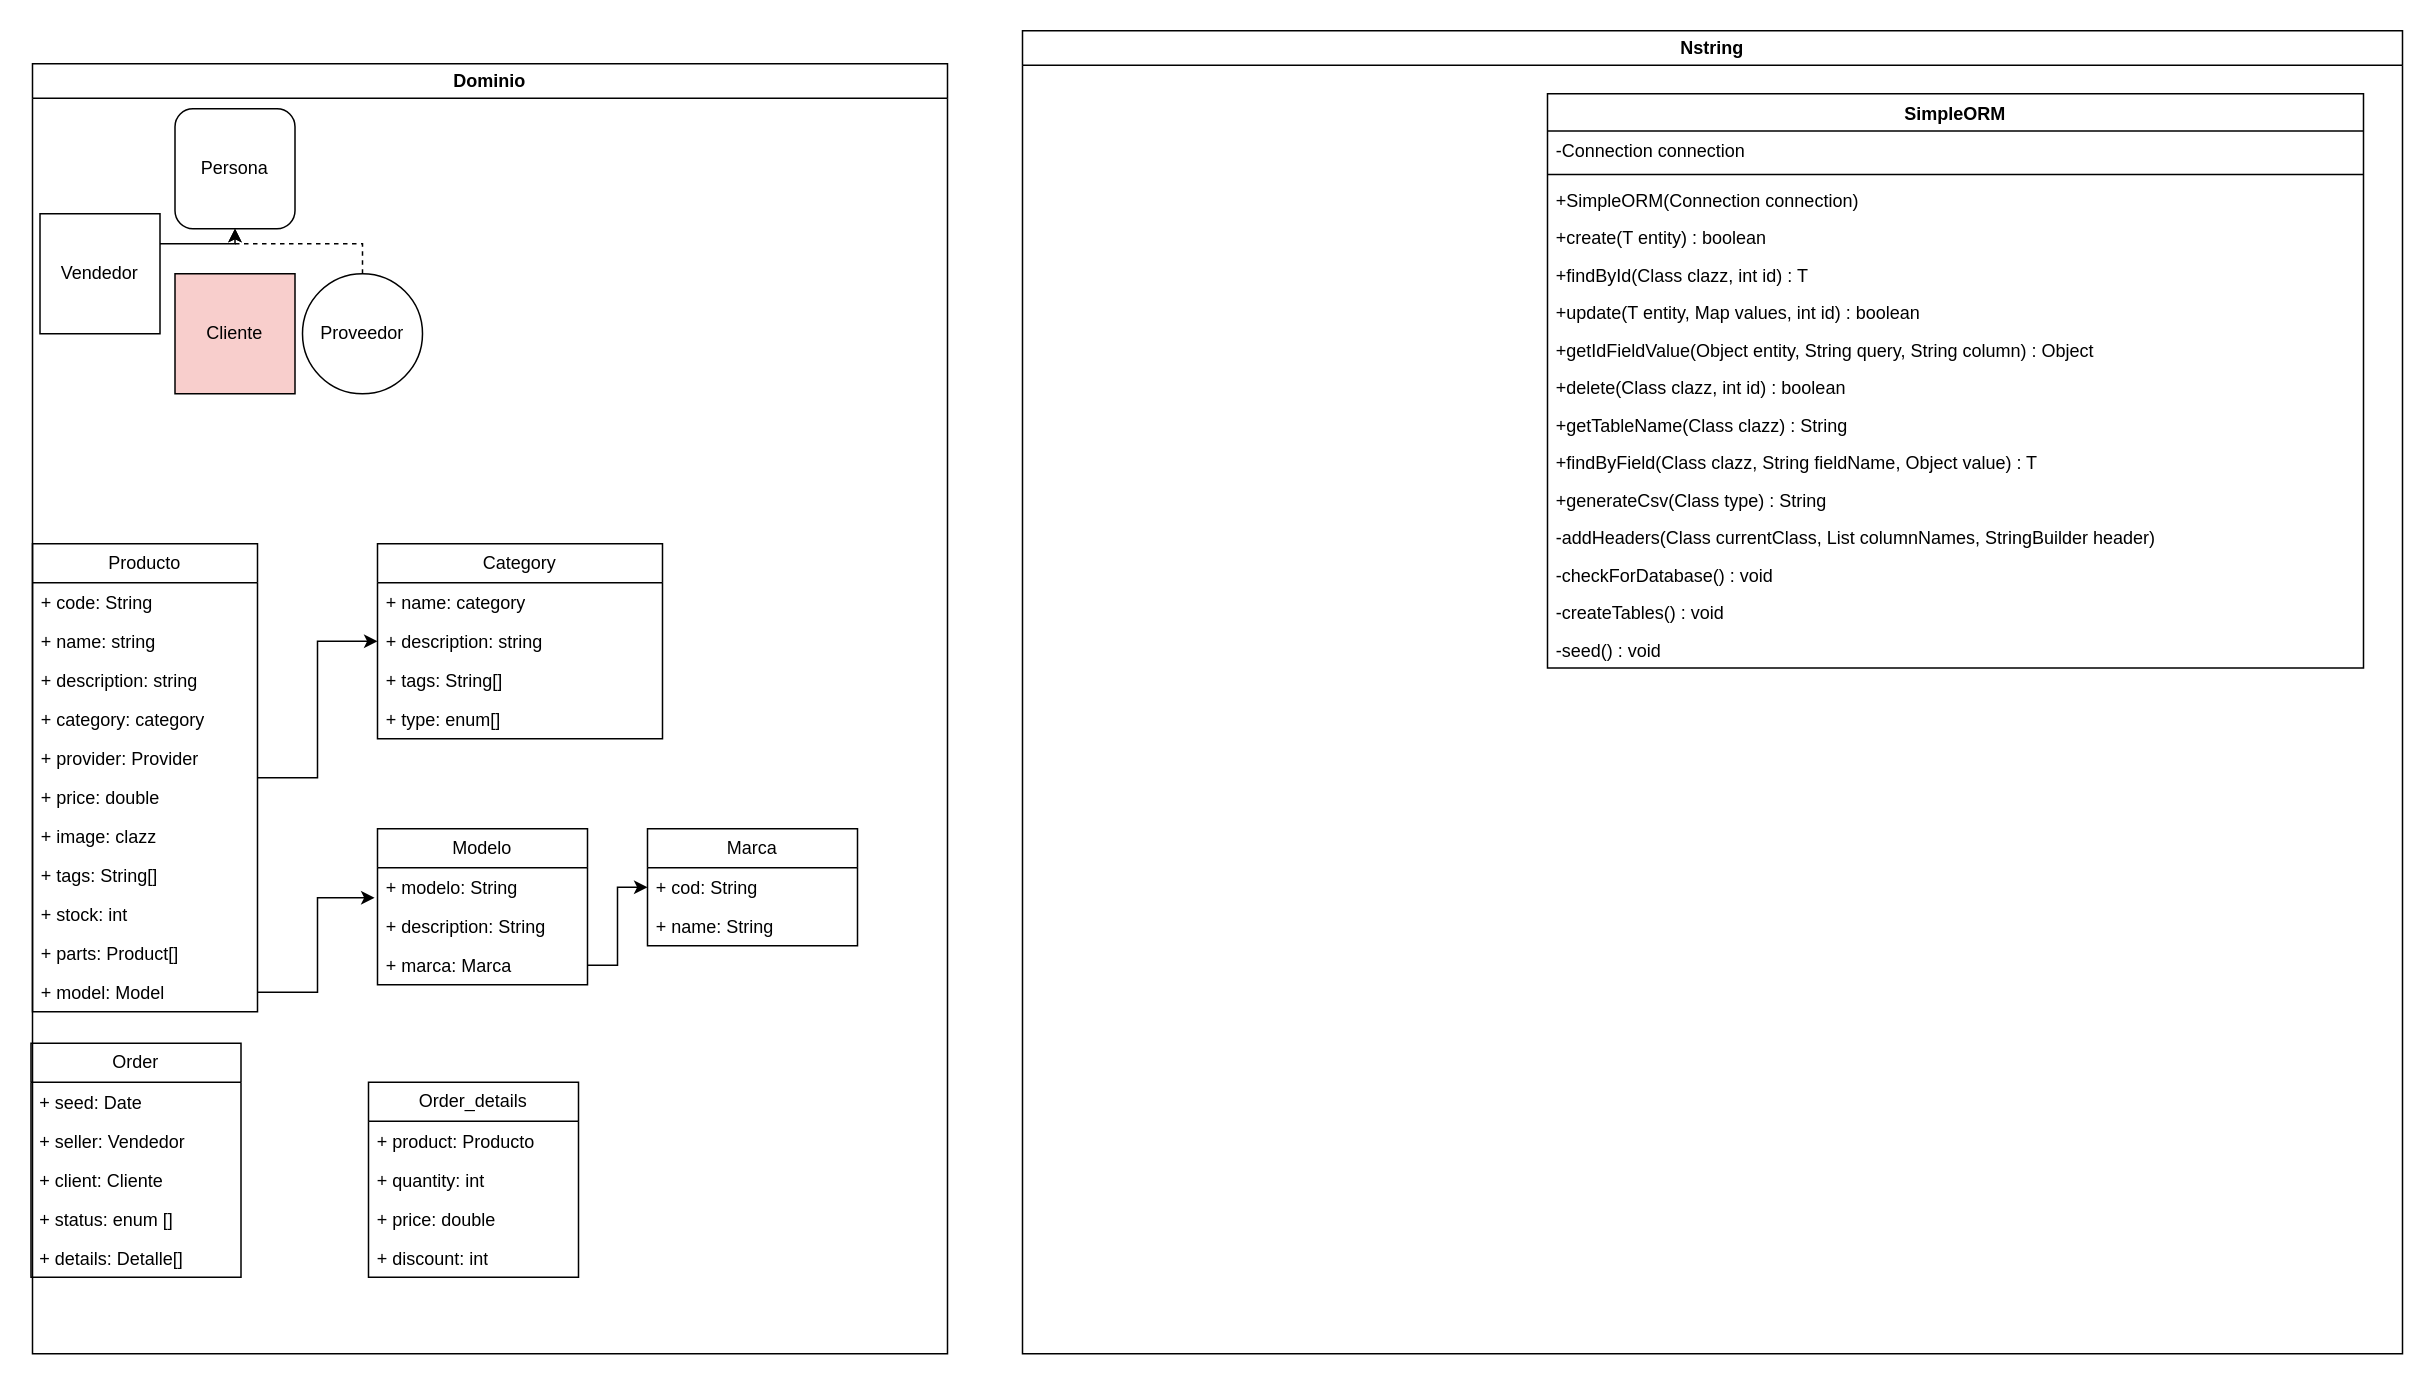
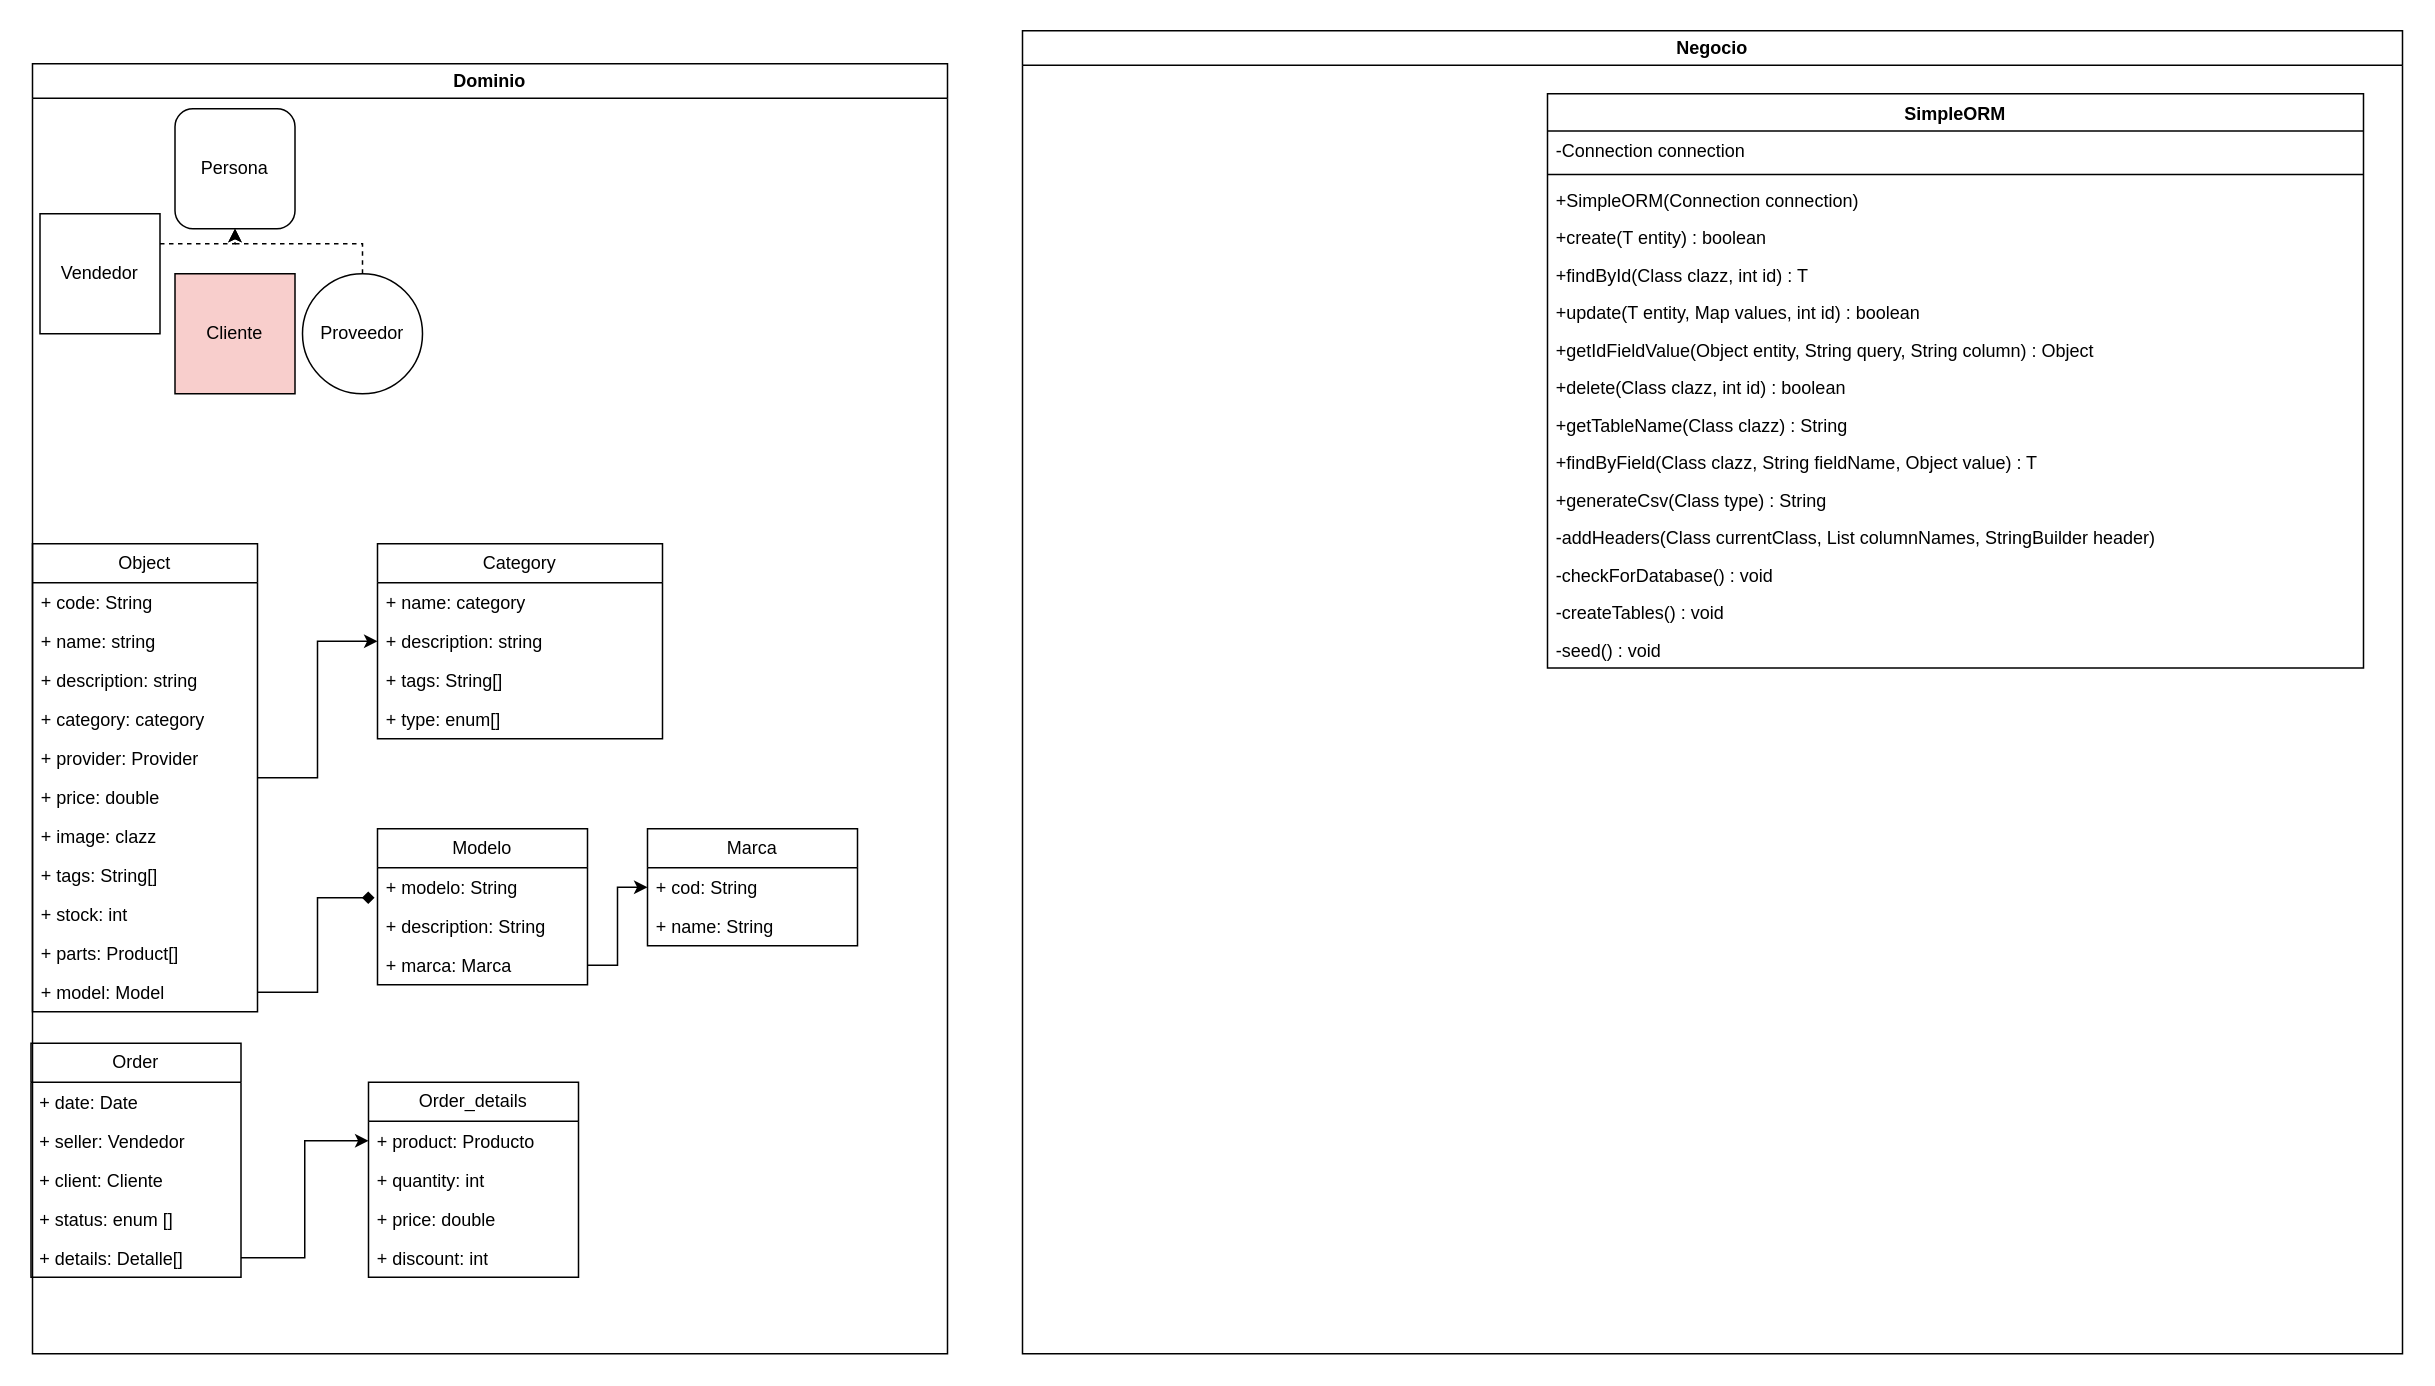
- <mxCell id="9" value="N&lt;span style=&quot;background-color: initial;&quot;&gt;string&lt;/span&gt;" style="swimlane;whiteSpace=wrap;html=1;" parent="1" vertex="1"><mxGeometry x="681" y="20" width="920" height="882" as="geometry" /></mxCell>
+ <mxCell id="9" value="N&lt;span style=&quot;background-color: initial;&quot;&gt;egocio&lt;/span&gt;" style="swimlane;whiteSpace=wrap;html=1;" parent="1" vertex="1"><mxGeometry x="681" y="20" width="920" height="882" as="geometry" /></mxCell>
- <mxCell id="4" style="edgeStyle=orthogonalEdgeStyle;rounded=0;orthogonalLoop=1;jettySize=auto;html=1;entryX=0.5;entryY=1;entryDx=0;entryDy=0;dashed=0;" parent="2" source="5" target="3" edge="1"><mxGeometry relative="1" as="geometry"><Array as="points"><mxPoint x="50" y="120" /><mxPoint x="135" y="120" /></Array></mxGeometry></mxCell>
+ <mxCell id="4" style="edgeStyle=orthogonalEdgeStyle;rounded=0;orthogonalLoop=1;jettySize=auto;html=1;entryX=0.5;entryY=1;entryDx=0;entryDy=0;dashed=1;" parent="2" source="5" target="3" edge="1"><mxGeometry relative="1" as="geometry"><Array as="points"><mxPoint x="50" y="120" /><mxPoint x="135" y="120" /></Array></mxGeometry></mxCell>
- <mxCell id="27" value="Producto" style="swimlane;fontStyle=0;childLayout=stackLayout;horizontal=1;startSize=26;fillColor=none;horizontalStack=0;resizeParent=1;resizeParentMax=0;resizeLast=0;collapsible=1;marginBottom=0;whiteSpace=wrap;html=1;" parent="1" vertex="1"><mxGeometry x="21" y="362" width="150" height="312" as="geometry" /></mxCell>
+ <mxCell id="27" value="Object" style="swimlane;fontStyle=0;childLayout=stackLayout;horizontal=1;startSize=26;fillColor=none;horizontalStack=0;resizeParent=1;resizeParentMax=0;resizeLast=0;collapsible=1;marginBottom=0;whiteSpace=wrap;html=1;" parent="1" vertex="1"><mxGeometry x="21" y="362" width="150" height="312" as="geometry" /></mxCell>
- <mxCell id="48" style="edgeStyle=orthogonalEdgeStyle;rounded=0;orthogonalLoop=1;jettySize=auto;html=1;entryX=-0.014;entryY=0.769;entryDx=0;entryDy=0;entryPerimeter=0;" parent="1" source="38" target="45" edge="1"><mxGeometry relative="1" as="geometry"><mxPoint x="251" y="661" as="targetPoint" /></mxGeometry></mxCell>
+ <mxCell id="48" style="edgeStyle=orthogonalEdgeStyle;rounded=0;orthogonalLoop=1;jettySize=auto;html=1;entryX=-0.014;entryY=0.769;entryDx=0;entryDy=0;entryPerimeter=0;endArrow=diamond;" parent="1" source="38" target="45" edge="1"><mxGeometry relative="1" as="geometry"><mxPoint x="251" y="661" as="targetPoint" /></mxGeometry></mxCell>
- <mxCell id="54" value="+ seed: Date" style="text;strokeColor=none;fillColor=none;align=left;verticalAlign=top;spacingLeft=4;spacingRight=4;overflow=hidden;rotatable=0;points=[[0,0.5],[1,0.5]];portConstraint=eastwest;whiteSpace=wrap;html=1;" parent="53" vertex="1"><mxGeometry y="26" width="140" height="26" as="geometry" /></mxCell>
+ <mxCell id="54" value="+ date: Date" style="text;strokeColor=none;fillColor=none;align=left;verticalAlign=top;spacingLeft=4;spacingRight=4;overflow=hidden;rotatable=0;points=[[0,0.5],[1,0.5]];portConstraint=eastwest;whiteSpace=wrap;html=1;" parent="53" vertex="1"><mxGeometry y="26" width="140" height="26" as="geometry" /></mxCell>
+ <mxCell id="64" style="edgeStyle=orthogonalEdgeStyle;rounded=0;orthogonalLoop=1;jettySize=auto;html=1;" parent="1" source="58" target="60" edge="1"><mxGeometry relative="1" as="geometry" /></mxCell>
